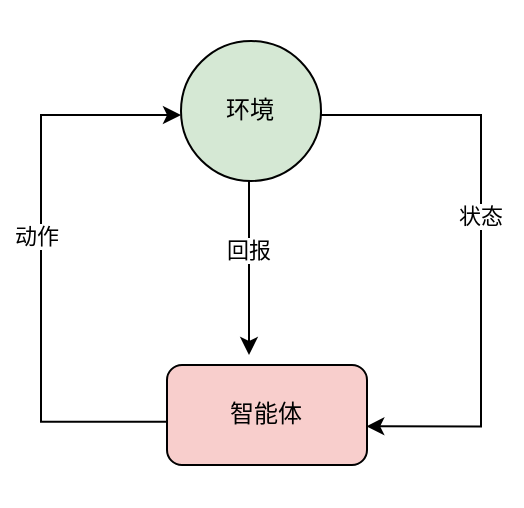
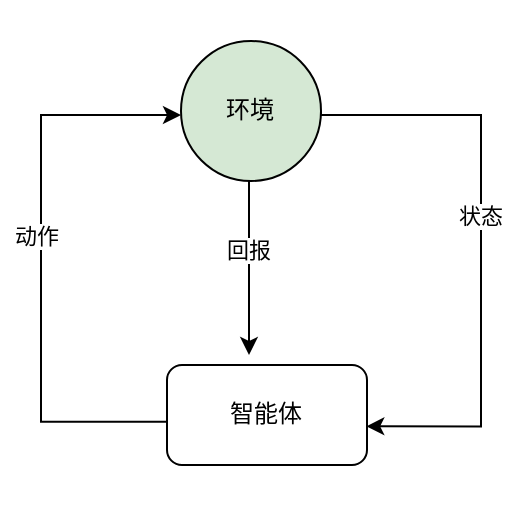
- <mxCell id="4" value="智能体" style="rounded=1;whiteSpace=wrap;html=1;fillColor=#f8cecc;" parent="1" vertex="1"><mxGeometry x="83" y="182" width="100" height="50" as="geometry" /></mxCell>
+ <mxCell id="4" value="智能体" style="rounded=1;whiteSpace=wrap;html=1;" parent="1" vertex="1"><mxGeometry x="83" y="182" width="100" height="50" as="geometry" /></mxCell>
